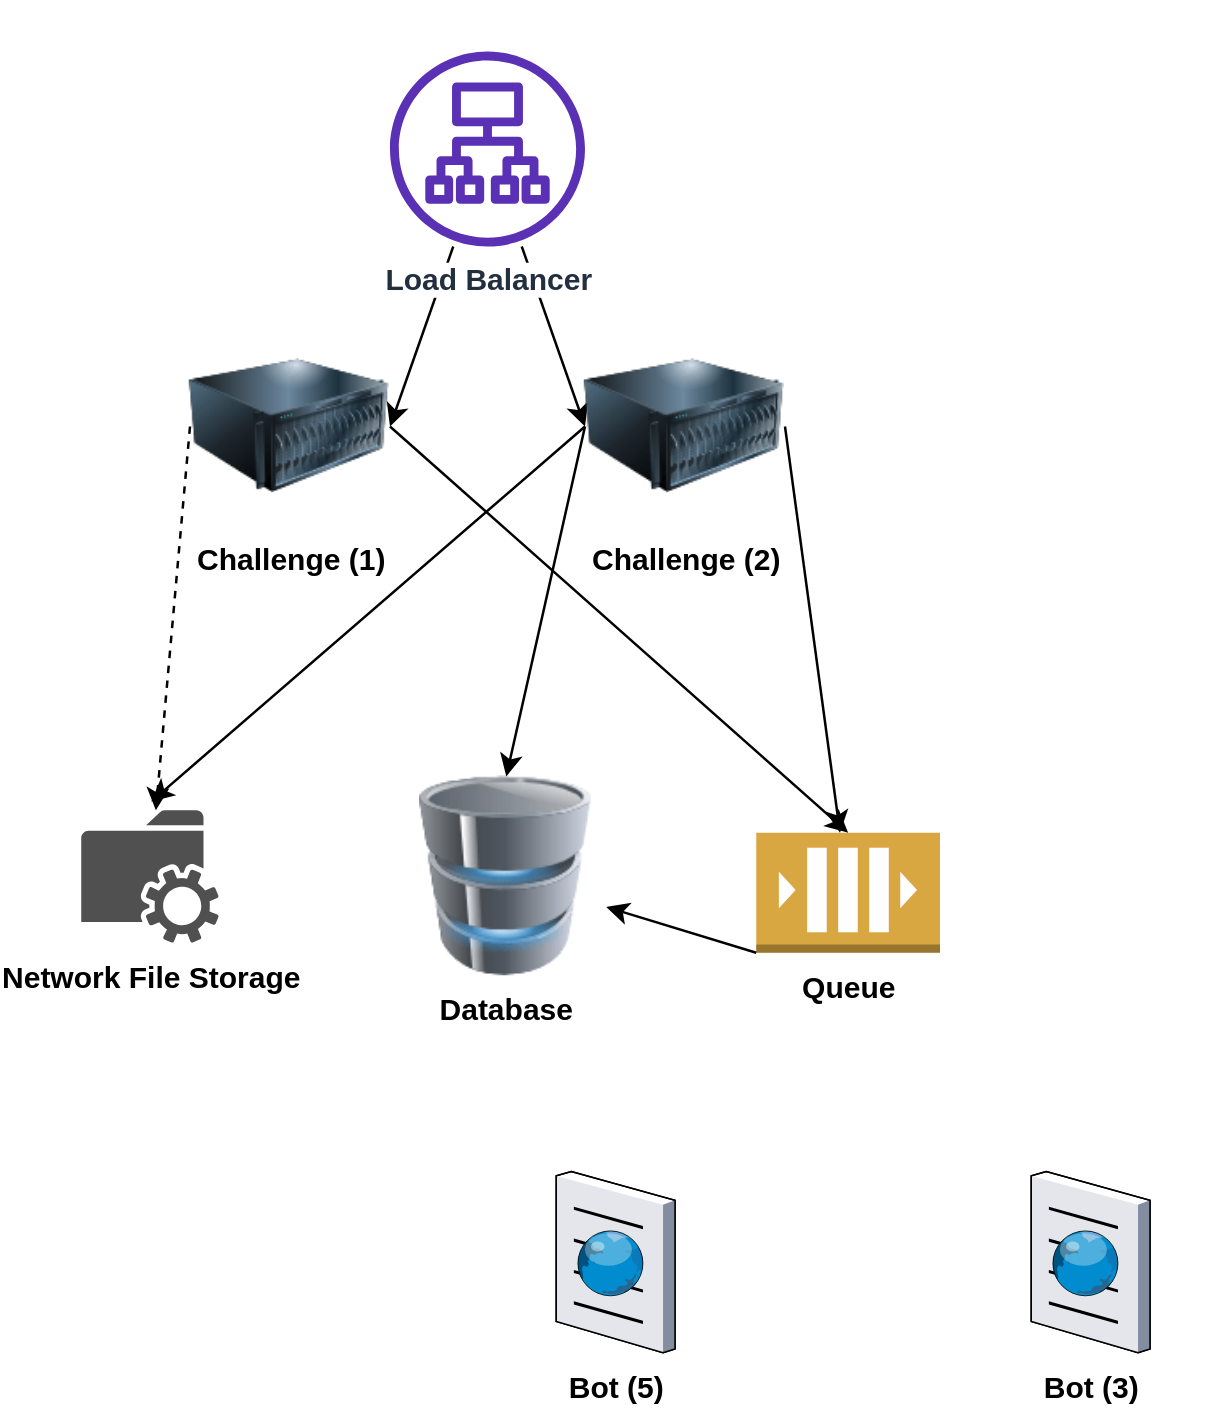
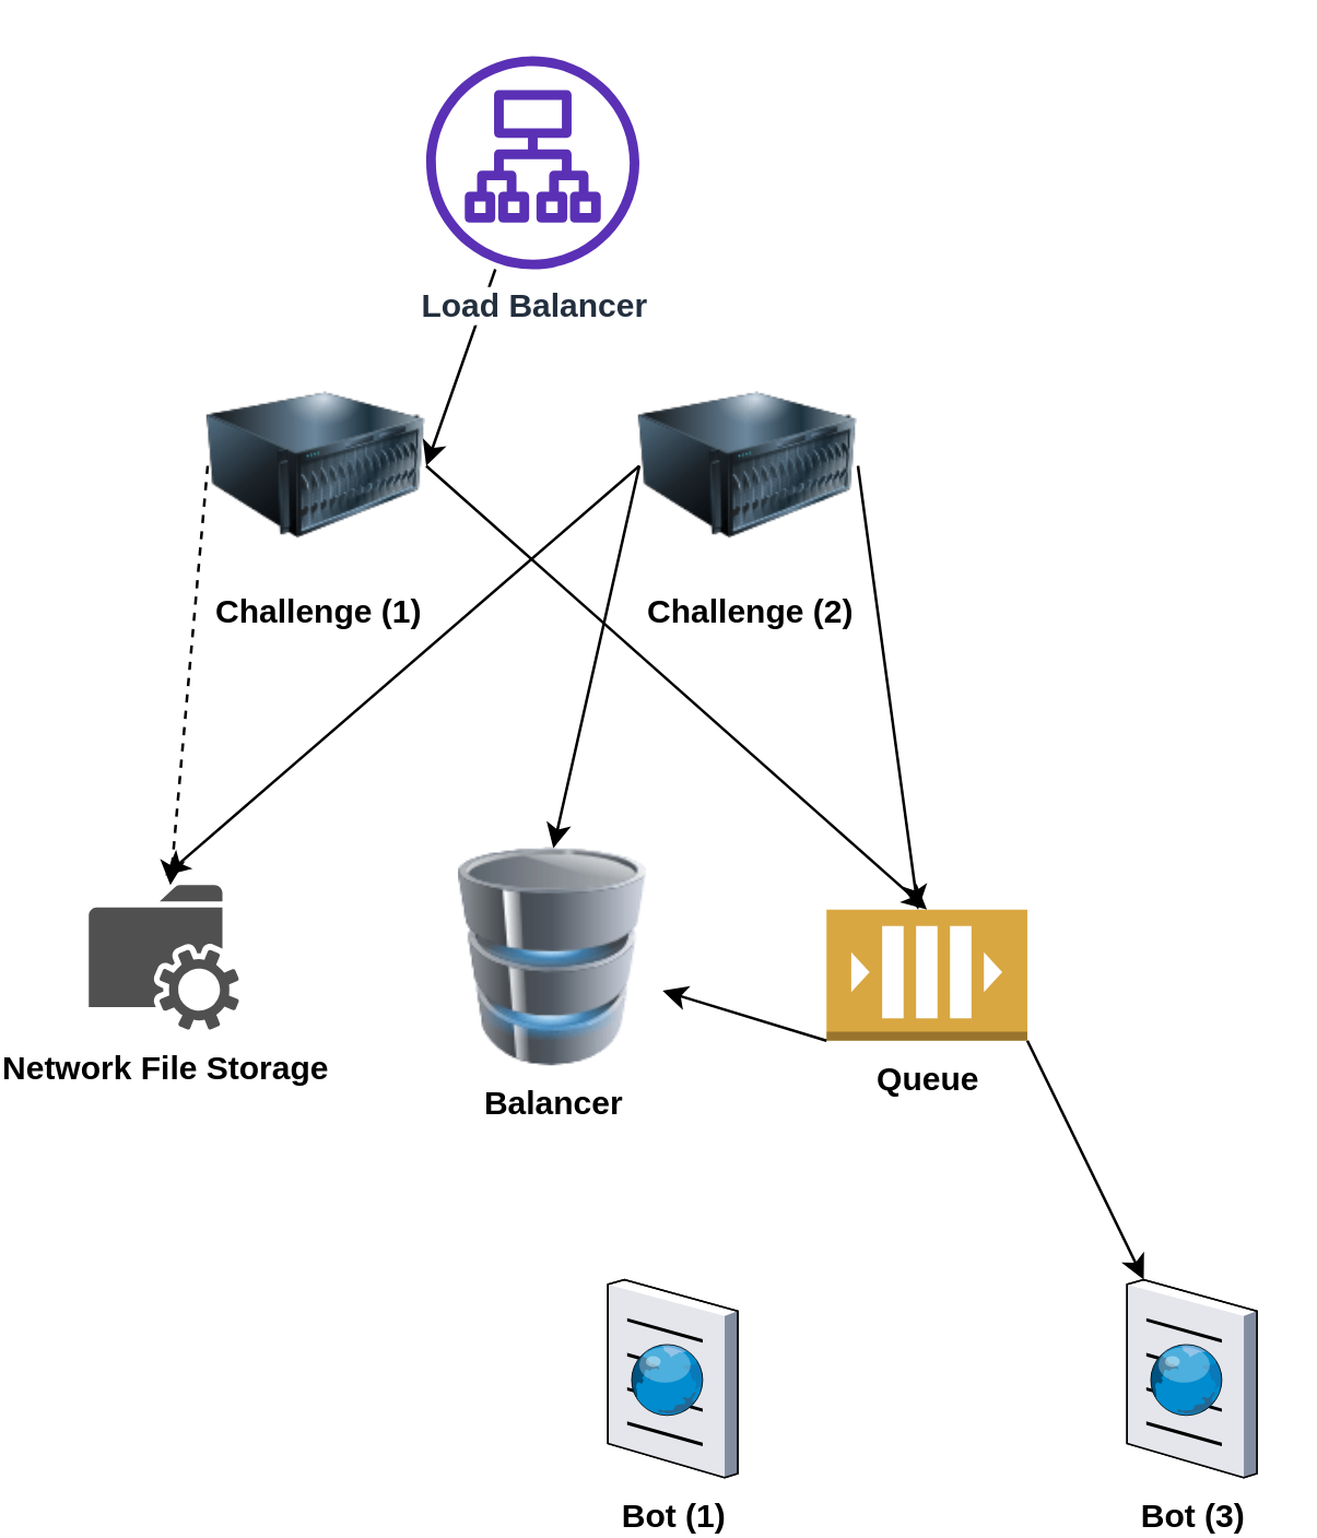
- <mxCell id="3" value="" style="endArrow=classic;html=1;entryX=0;entryY=0.5;entryDx=0;entryDy=0;" edge="1" parent="1" source="7" target="9"><mxGeometry width="50" height="50" relative="1" as="geometry"><mxPoint x="145" y="230" as="sourcePoint" /><mxPoint x="195" y="180" as="targetPoint" /></mxGeometry></mxCell>
- <mxCell id="6" value="&lt;b&gt;Database&lt;/b&gt;" style="image;html=1;labelBackgroundColor=#ffffff;image=img/lib/clip_art/computers/Database_128x128.png" vertex="1" parent="1"><mxGeometry x="150" y="310" width="80" height="80" as="geometry" /></mxCell>
+ <mxCell id="6" value="&lt;b&gt;Balancer&lt;/b&gt;" style="image;html=1;labelBackgroundColor=#ffffff;image=img/lib/clip_art/computers/Database_128x128.png" vertex="1" parent="1"><mxGeometry x="150" y="310" width="80" height="80" as="geometry" /></mxCell>
+ <mxCell id="18" value="" style="endArrow=classic;html=1;exitX=1;exitY=1;exitDx=0;exitDy=0;exitPerimeter=0;" edge="1" parent="1" source="5" target="10"><mxGeometry width="50" height="50" relative="1" as="geometry"><mxPoint x="400" y="400" as="sourcePoint" /><mxPoint x="450" y="350" as="targetPoint" /></mxGeometry></mxCell>
- <mxCell id="11" value="&lt;b style=&quot;background-color: rgb(255 , 255 , 255)&quot;&gt;Bot (5)&lt;/b&gt;" style="verticalLabelPosition=bottom;aspect=fixed;html=1;verticalAlign=top;strokeColor=none;align=center;outlineConnect=0;shape=mxgraph.citrix.browser;" vertex="1" parent="1"><mxGeometry x="210" y="468" width="47.5" height="72.5" as="geometry" /></mxCell>
+ <mxCell id="11" value="&lt;b style=&quot;background-color: rgb(255 , 255 , 255)&quot;&gt;Bot (1)&lt;/b&gt;" style="verticalLabelPosition=bottom;aspect=fixed;html=1;verticalAlign=top;strokeColor=none;align=center;outlineConnect=0;shape=mxgraph.citrix.browser;" vertex="1" parent="1"><mxGeometry x="210" y="468" width="47.5" height="72.5" as="geometry" /></mxCell>
